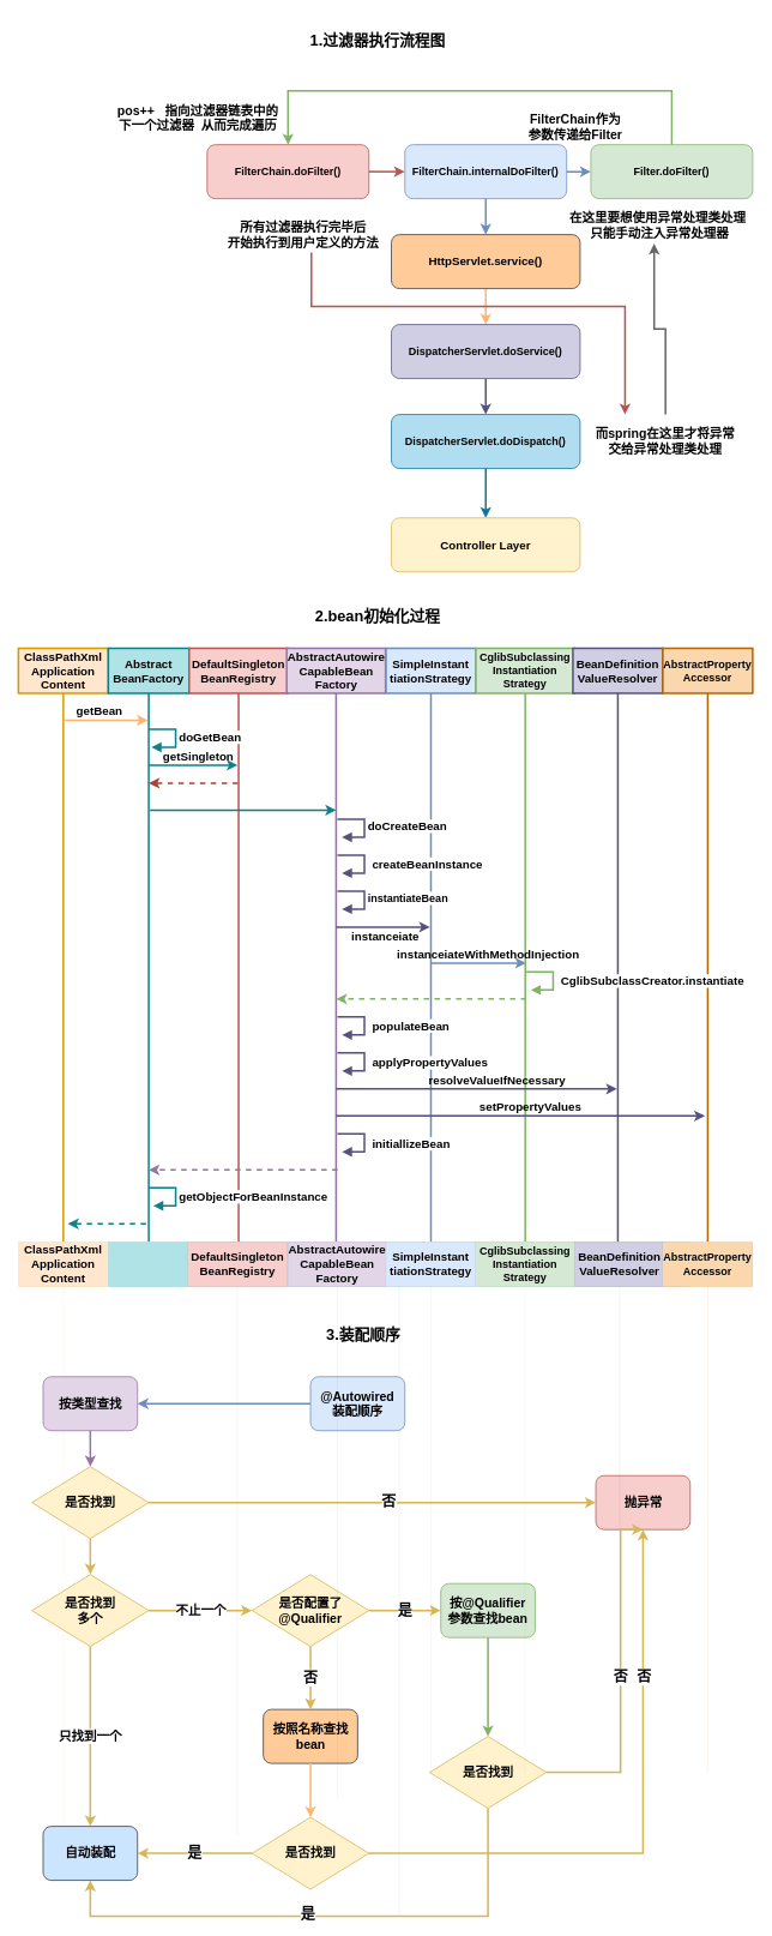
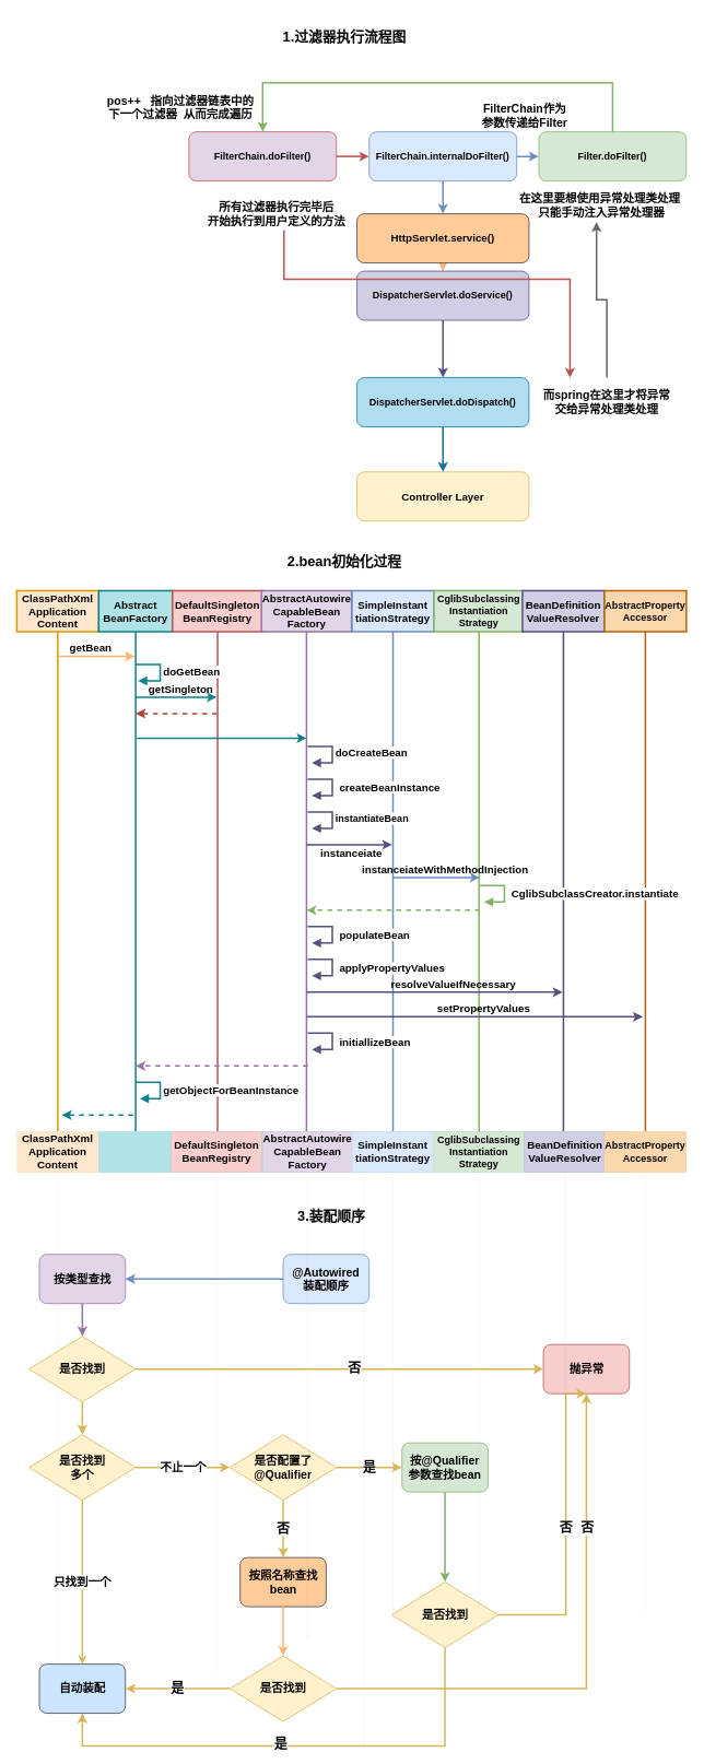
- <mxCell id="4" value="&lt;b&gt;FilterChain.doFilter()&lt;/b&gt;" style="rounded=1;whiteSpace=wrap;html=1;fillColor=#f8cecc;strokeColor=#b85450;" parent="1" vertex="1"><mxGeometry x="230" y="160" width="180" height="60" as="geometry" /></mxCell>
+ <mxCell id="4" value="&lt;b&gt;FilterChain.doFilter()&lt;/b&gt;" style="rounded=1;whiteSpace=wrap;html=1;fillColor=#e1d5e7;strokeColor=#b85450;" parent="1" vertex="1"><mxGeometry x="230" y="160" width="180" height="60" as="geometry" /></mxCell>
- <mxCell id="13" value="&lt;b&gt;DispatcherServlet.doService()&lt;/b&gt;" style="rounded=1;whiteSpace=wrap;html=1;fillColor=#d0cee2;strokeColor=#56517e;" parent="1" vertex="1"><mxGeometry x="435" y="360" width="210" height="60" as="geometry" /></mxCell>
+ <mxCell id="13" value="&lt;b&gt;DispatcherServlet.doService()&lt;/b&gt;" style="rounded=1;whiteSpace=wrap;html=1;fillColor=#d0cee2;strokeColor=#56517e;" parent="1" vertex="1"><mxGeometry x="435" y="330" width="210" height="60" as="geometry" /></mxCell>
- <mxCell id="74" value="&lt;b&gt;&lt;font style=&quot;font-size: 14px&quot;&gt;只找到一个&lt;/font&gt;&lt;/b&gt;" style="edgeStyle=orthogonalEdgeStyle;rounded=0;orthogonalLoop=1;jettySize=auto;html=1;entryX=0.5;entryY=0;entryDx=0;entryDy=0;strokeWidth=2;fillColor=#fff2cc;strokeColor=#d6b656;" parent="62" source="71" target="73" edge="1"><mxGeometry relative="1" as="geometry" /></mxCell>
+ <mxCell id="74" value="&lt;b&gt;&lt;font style=&quot;font-size: 14px&quot;&gt;只找到一个&lt;/font&gt;&lt;/b&gt;" style="edgeStyle=orthogonalEdgeStyle;rounded=0;orthogonalLoop=1;jettySize=auto;html=1;entryX=0.5;entryY=0;entryDx=0;entryDy=0;strokeWidth=2;fillColor=#fff2cc;strokeColor=#d6b656;endArrow=open;" parent="62" source="71" target="73" edge="1"><mxGeometry relative="1" as="geometry" /></mxCell>
